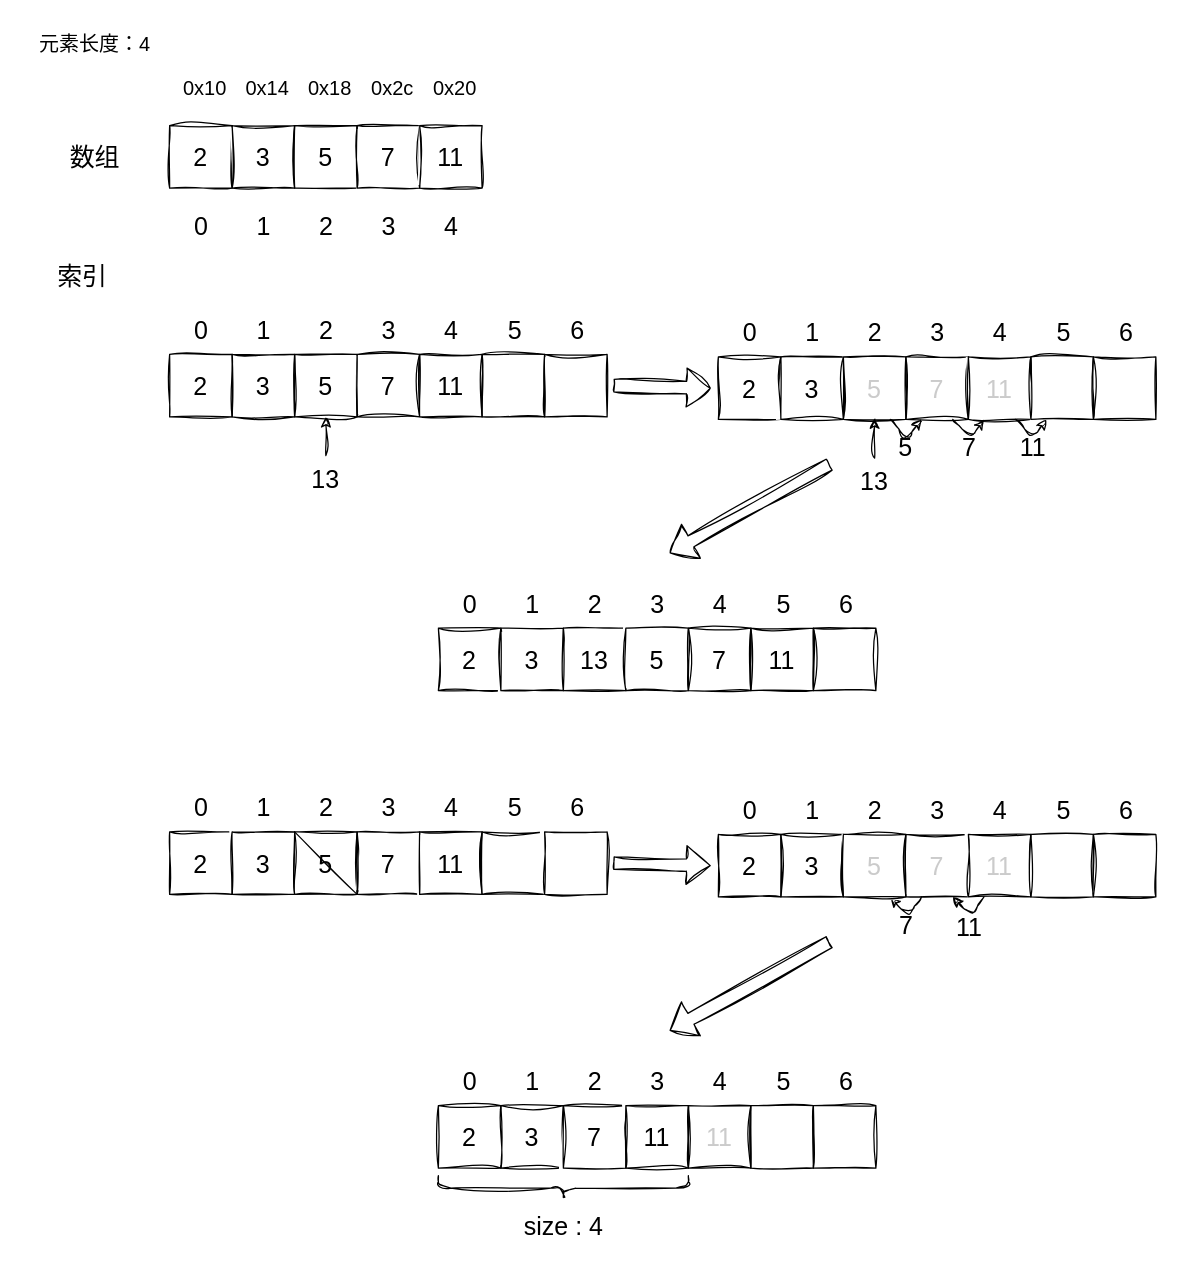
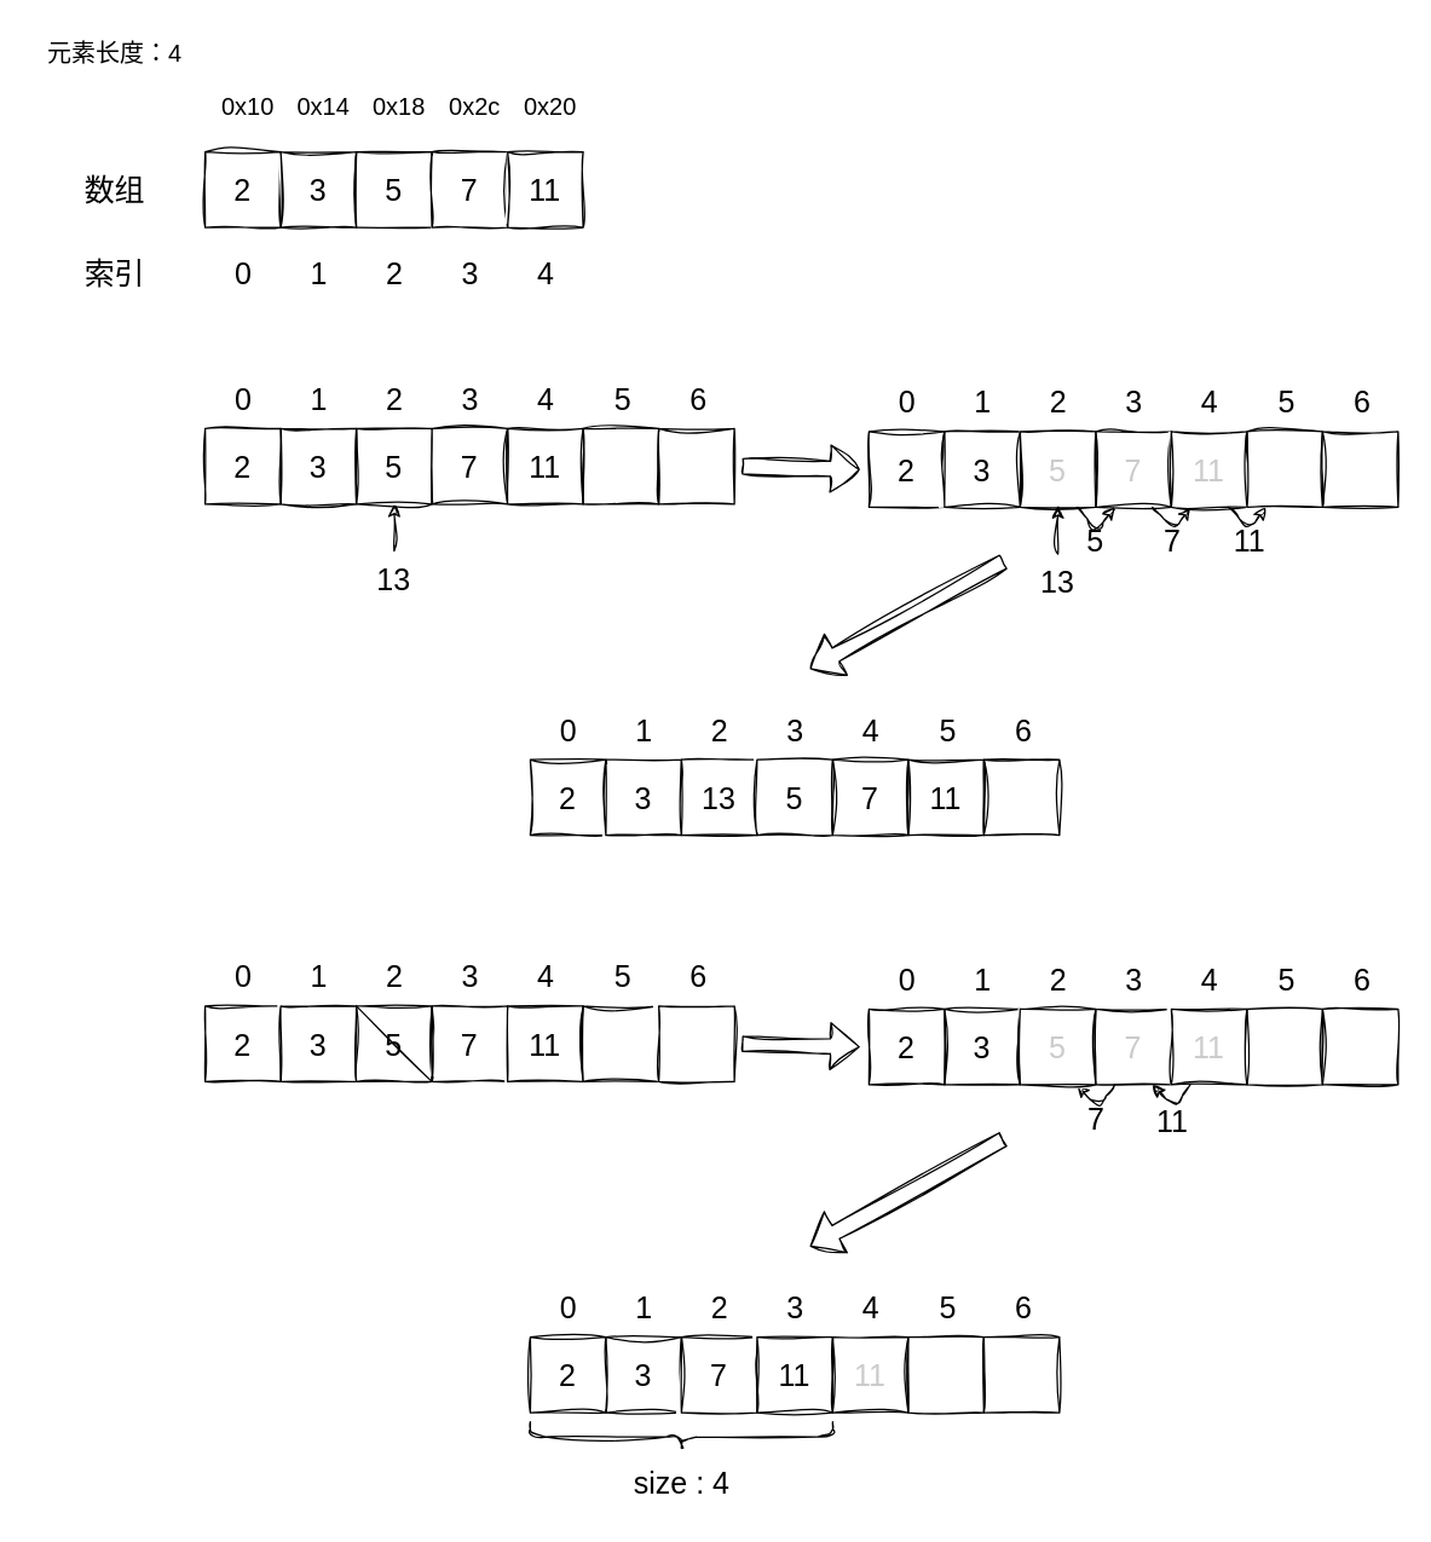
- <mxCell id="7" value="索引" style="text;html=1;align=center;verticalAlign=middle;resizable=0;points=[];autosize=1;strokeColor=none;fillColor=none;fontSize=20;fontFamily=Architects Daughter;sketch=1;hachureGap=4;jiggle=2;curveFitting=1;fontSource=https%3A%2F%2Ffonts.googleapis.com%2Fcss%3Ffamily%3DArchitects%2BDaughter;" vertex="1" parent="1"><mxGeometry x="35" y="200" width="60" height="40" as="geometry" /></mxCell>
+ <mxCell id="7" value="索引" style="text;html=1;align=center;verticalAlign=middle;resizable=0;points=[];autosize=1;strokeColor=none;fillColor=none;fontSize=20;fontFamily=Architects Daughter;sketch=1;hachureGap=4;jiggle=2;curveFitting=1;fontSource=https%3A%2F%2Ffonts.googleapis.com%2Fcss%3Ffamily%3DArchitects%2BDaughter;" vertex="1" parent="1"><mxGeometry x="45" y="160" width="60" height="40" as="geometry" /></mxCell>
